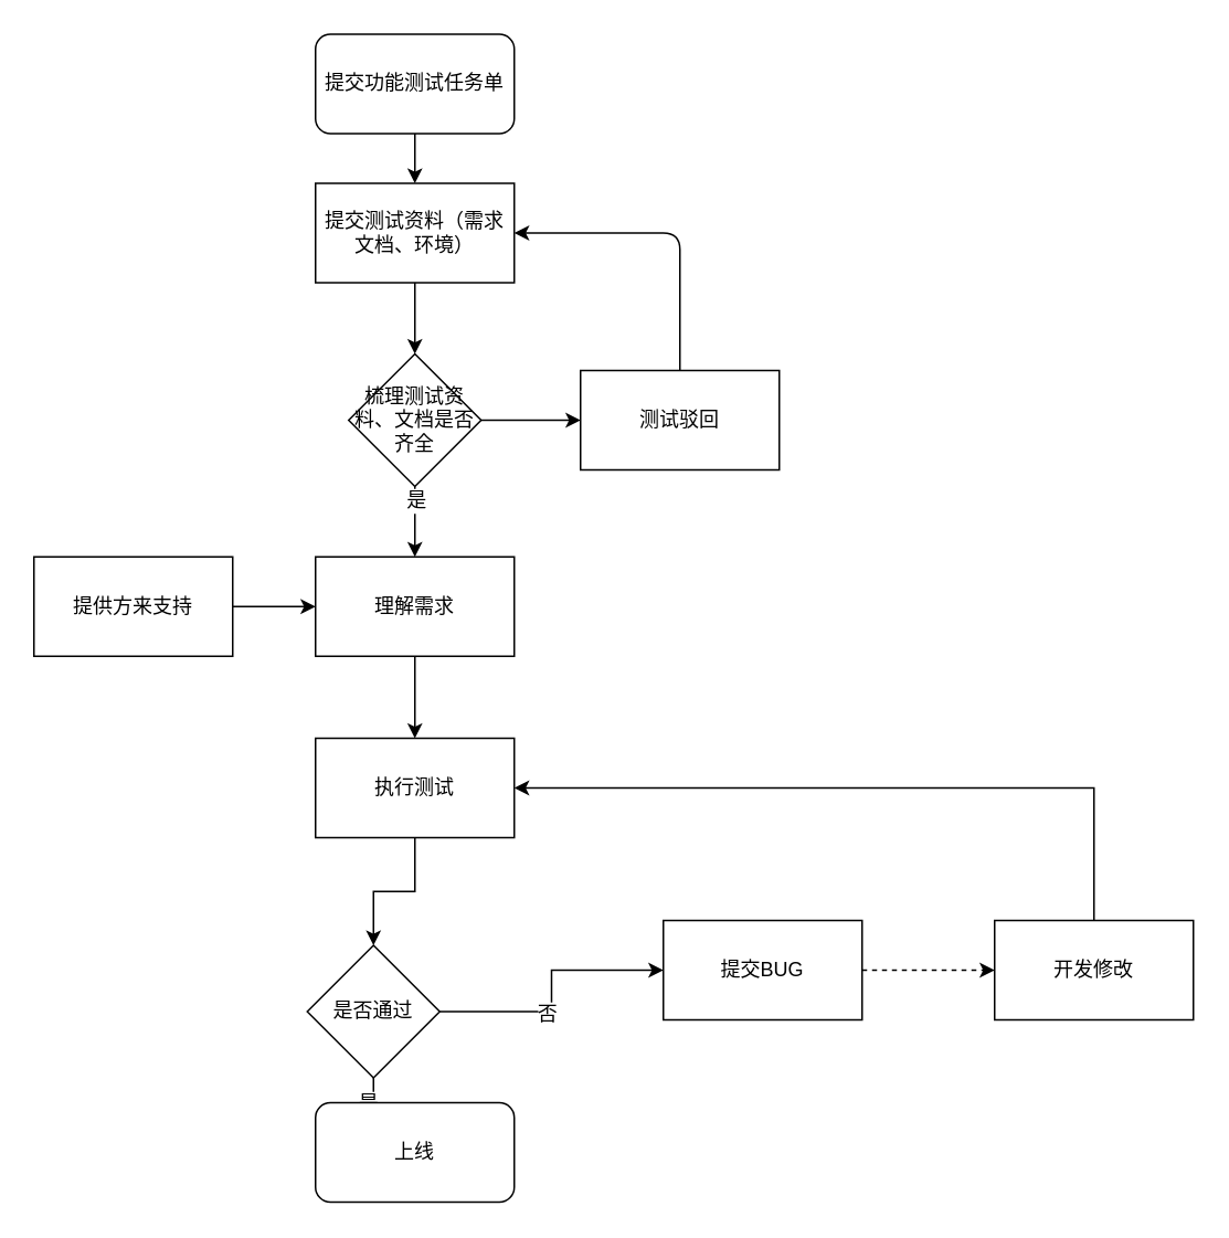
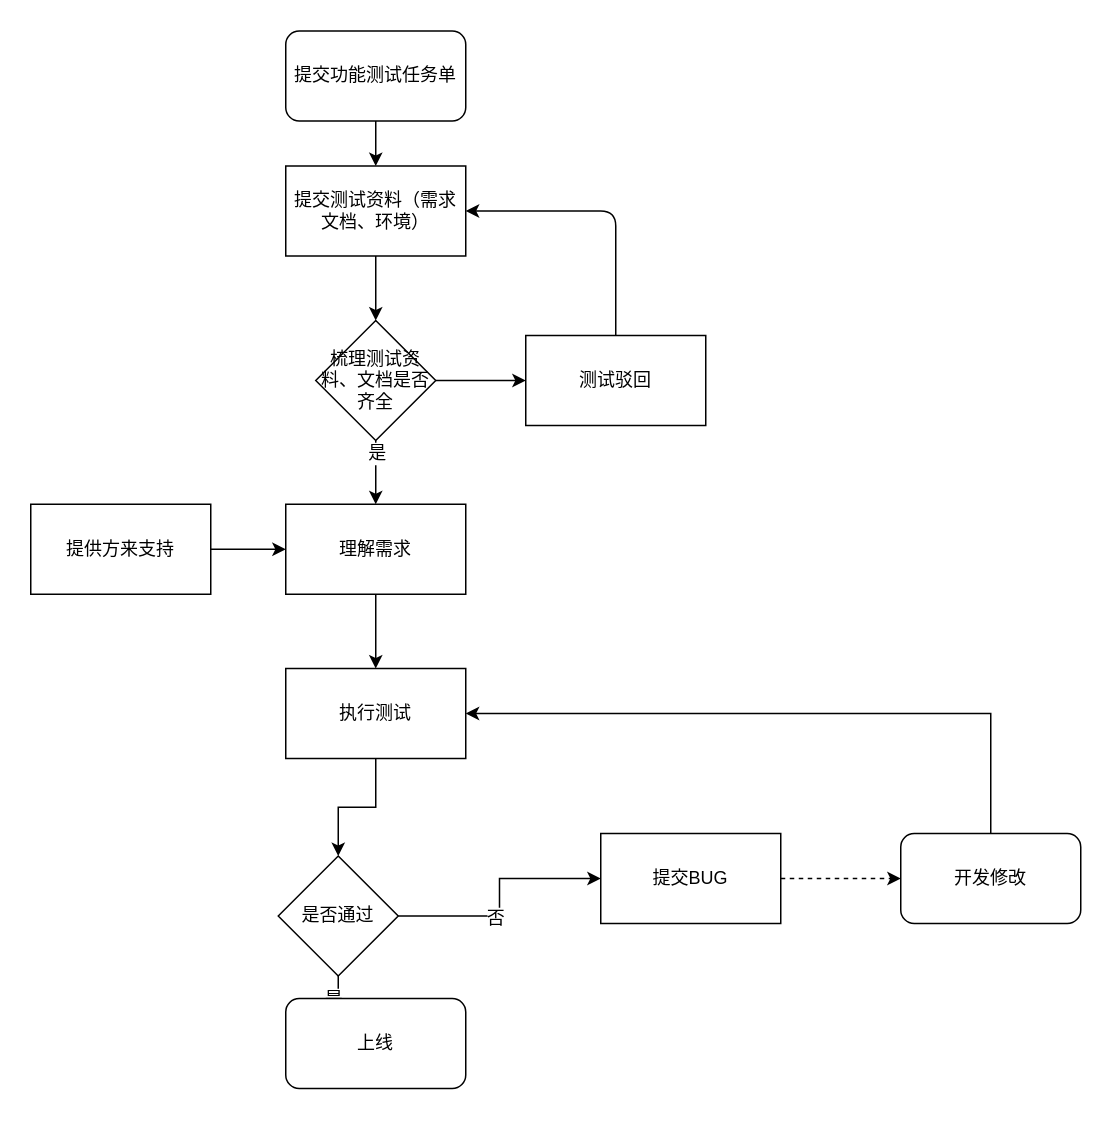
- <mxCell id="17" value="开发修改" style="rounded=0;whiteSpace=wrap;html=1;" vertex="1" parent="1"><mxGeometry x="600" y="555" width="120" height="60" as="geometry" /></mxCell>
+ <mxCell id="17" value="开发修改" style="whiteSpace=wrap;html=1;rounded=1;" vertex="1" parent="1"><mxGeometry x="600" y="555" width="120" height="60" as="geometry" /></mxCell>
